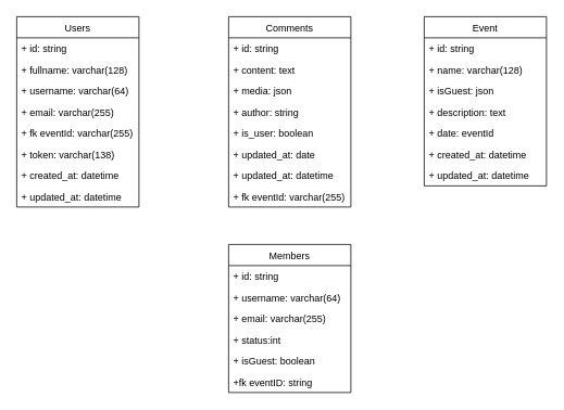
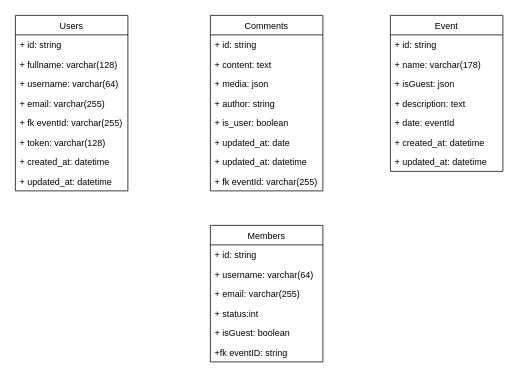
- <mxCell id="22" value="+ name: varchar(128)" style="text;strokeColor=none;fillColor=none;align=left;verticalAlign=top;spacingLeft=4;spacingRight=4;overflow=hidden;rotatable=0;points=[[0,0.5],[1,0.5]];portConstraint=eastwest;" vertex="1" parent="20"><mxGeometry y="52" width="150" height="26" as="geometry" /></mxCell>
+ <mxCell id="22" value="+ name: varchar(178)" style="text;strokeColor=none;fillColor=none;align=left;verticalAlign=top;spacingLeft=4;spacingRight=4;overflow=hidden;rotatable=0;points=[[0,0.5],[1,0.5]];portConstraint=eastwest;" vertex="1" parent="20"><mxGeometry y="52" width="150" height="26" as="geometry" /></mxCell>
- <mxCell id="17" value="+ token: varchar(138)" style="text;strokeColor=none;fillColor=none;align=left;verticalAlign=top;spacingLeft=4;spacingRight=4;overflow=hidden;rotatable=0;points=[[0,0.5],[1,0.5]];portConstraint=eastwest;" vertex="1" parent="11"><mxGeometry y="156" width="150" height="26" as="geometry" /></mxCell>
+ <mxCell id="17" value="+ token: varchar(128)" style="text;strokeColor=none;fillColor=none;align=left;verticalAlign=top;spacingLeft=4;spacingRight=4;overflow=hidden;rotatable=0;points=[[0,0.5],[1,0.5]];portConstraint=eastwest;" vertex="1" parent="11"><mxGeometry y="156" width="150" height="26" as="geometry" /></mxCell>
